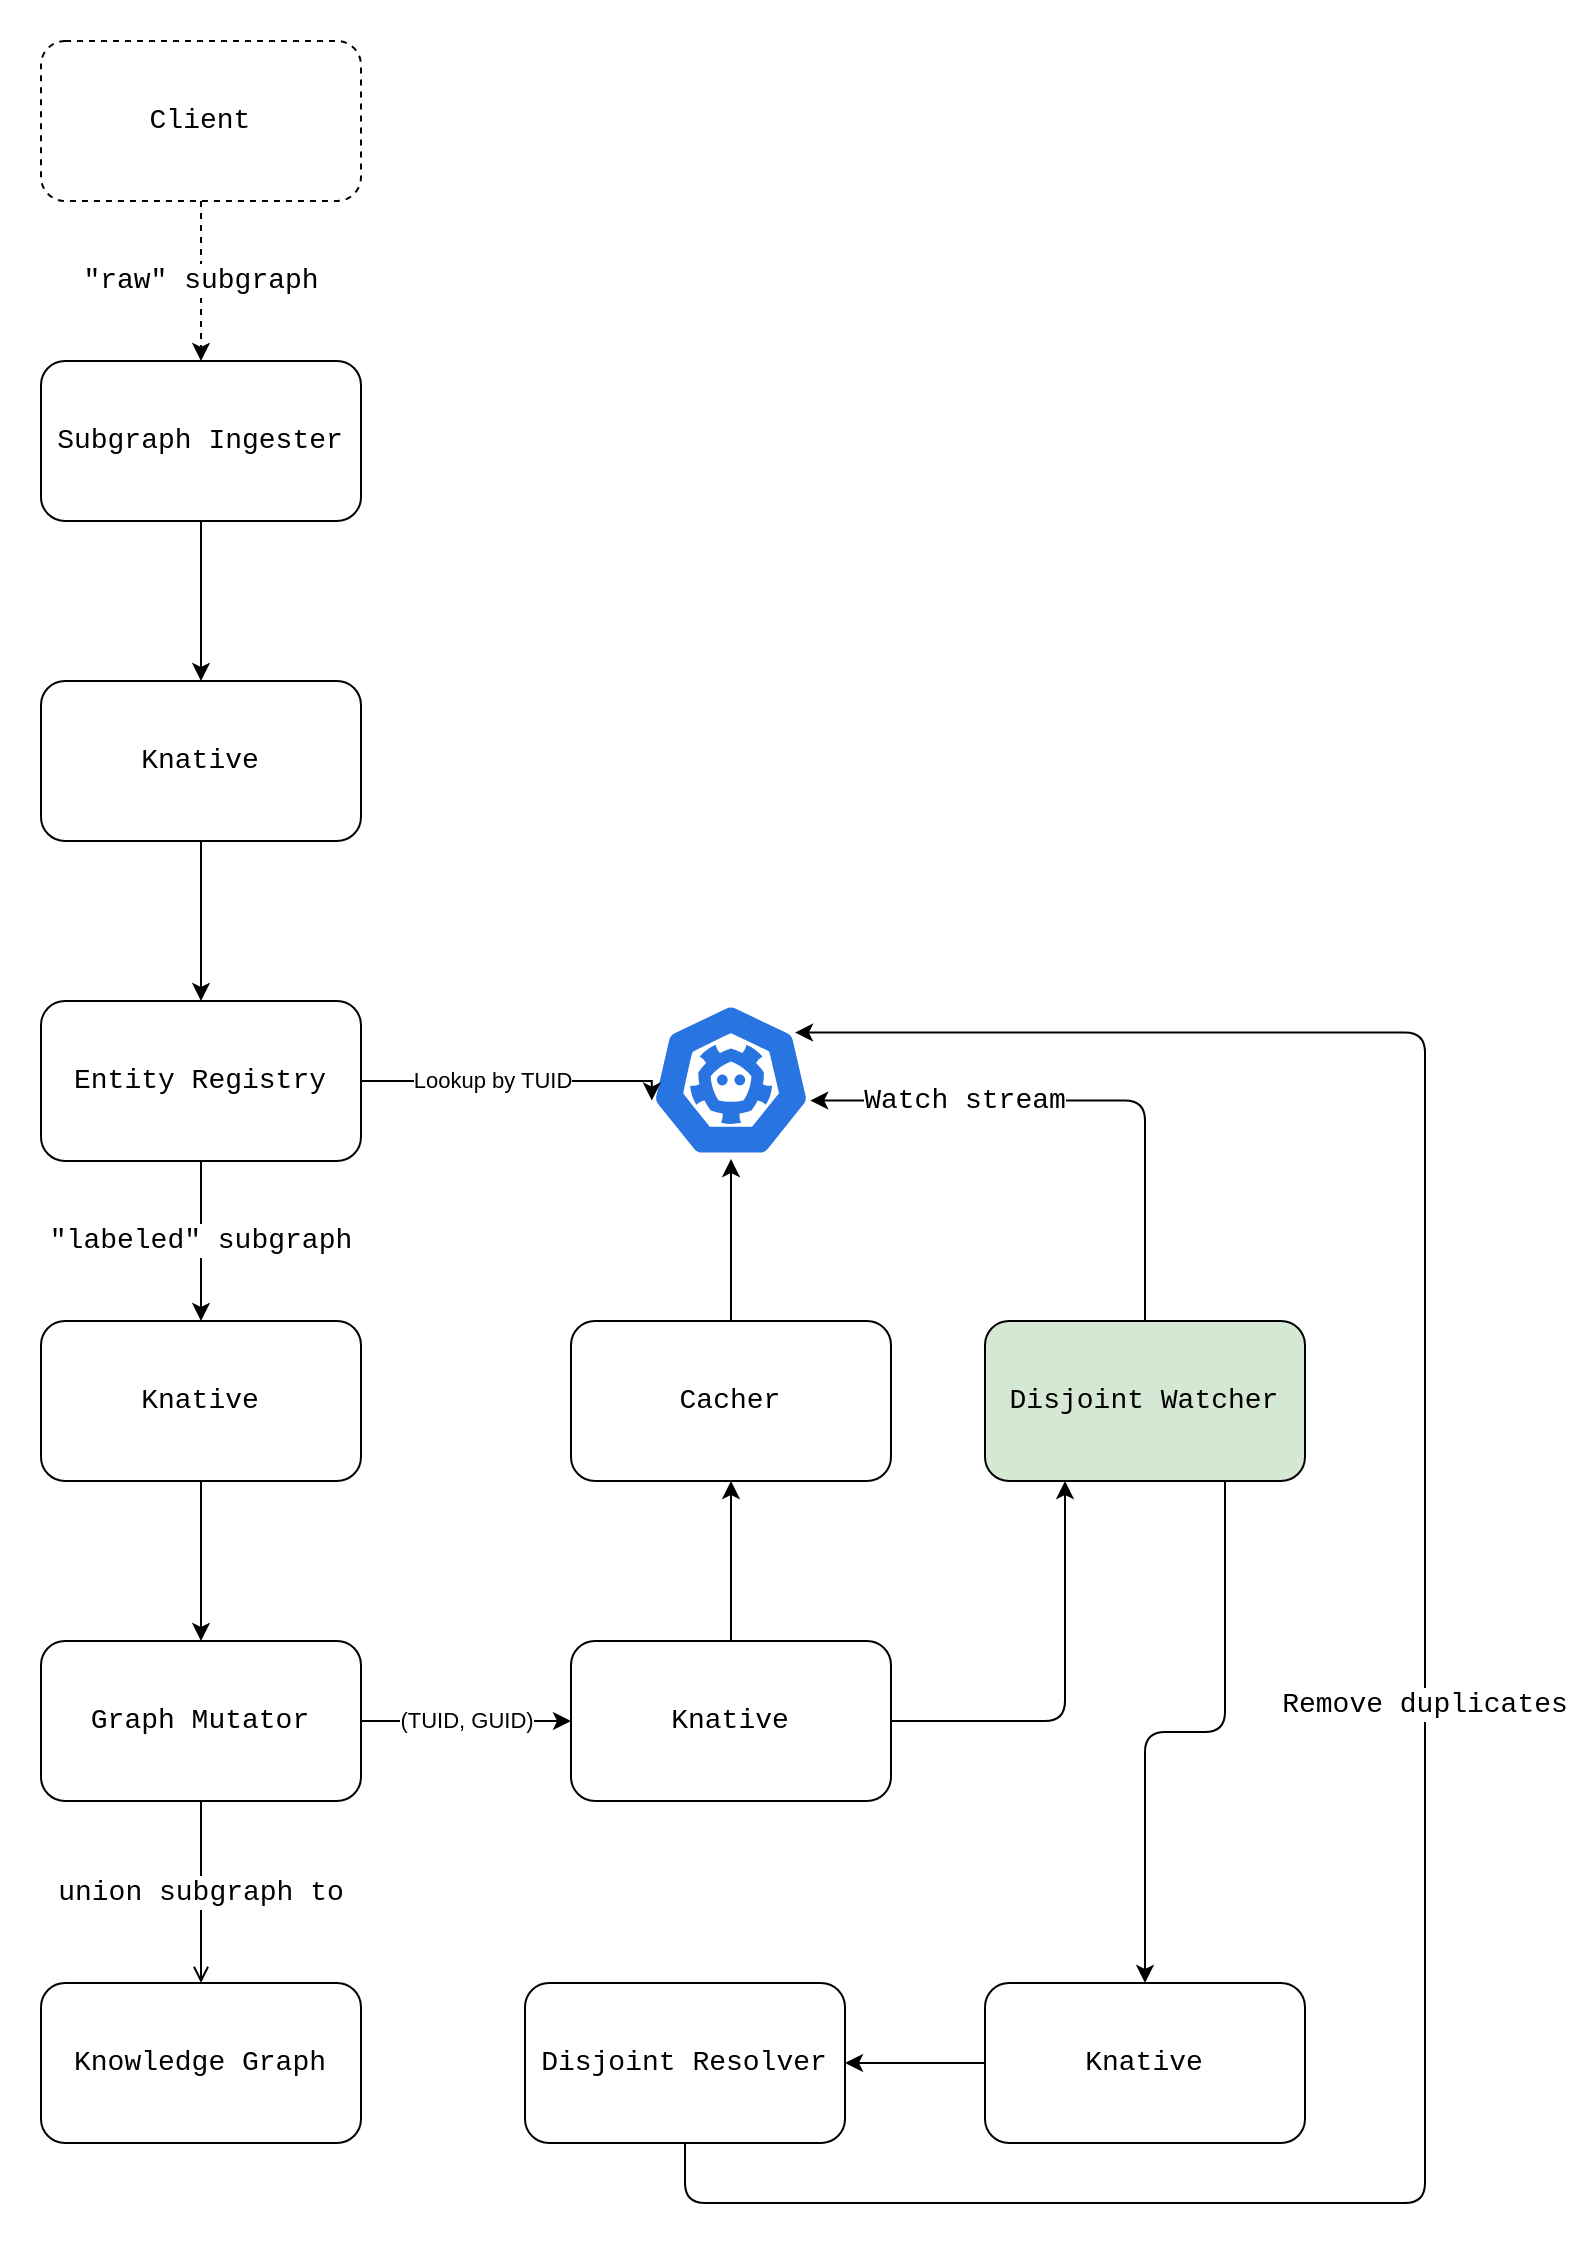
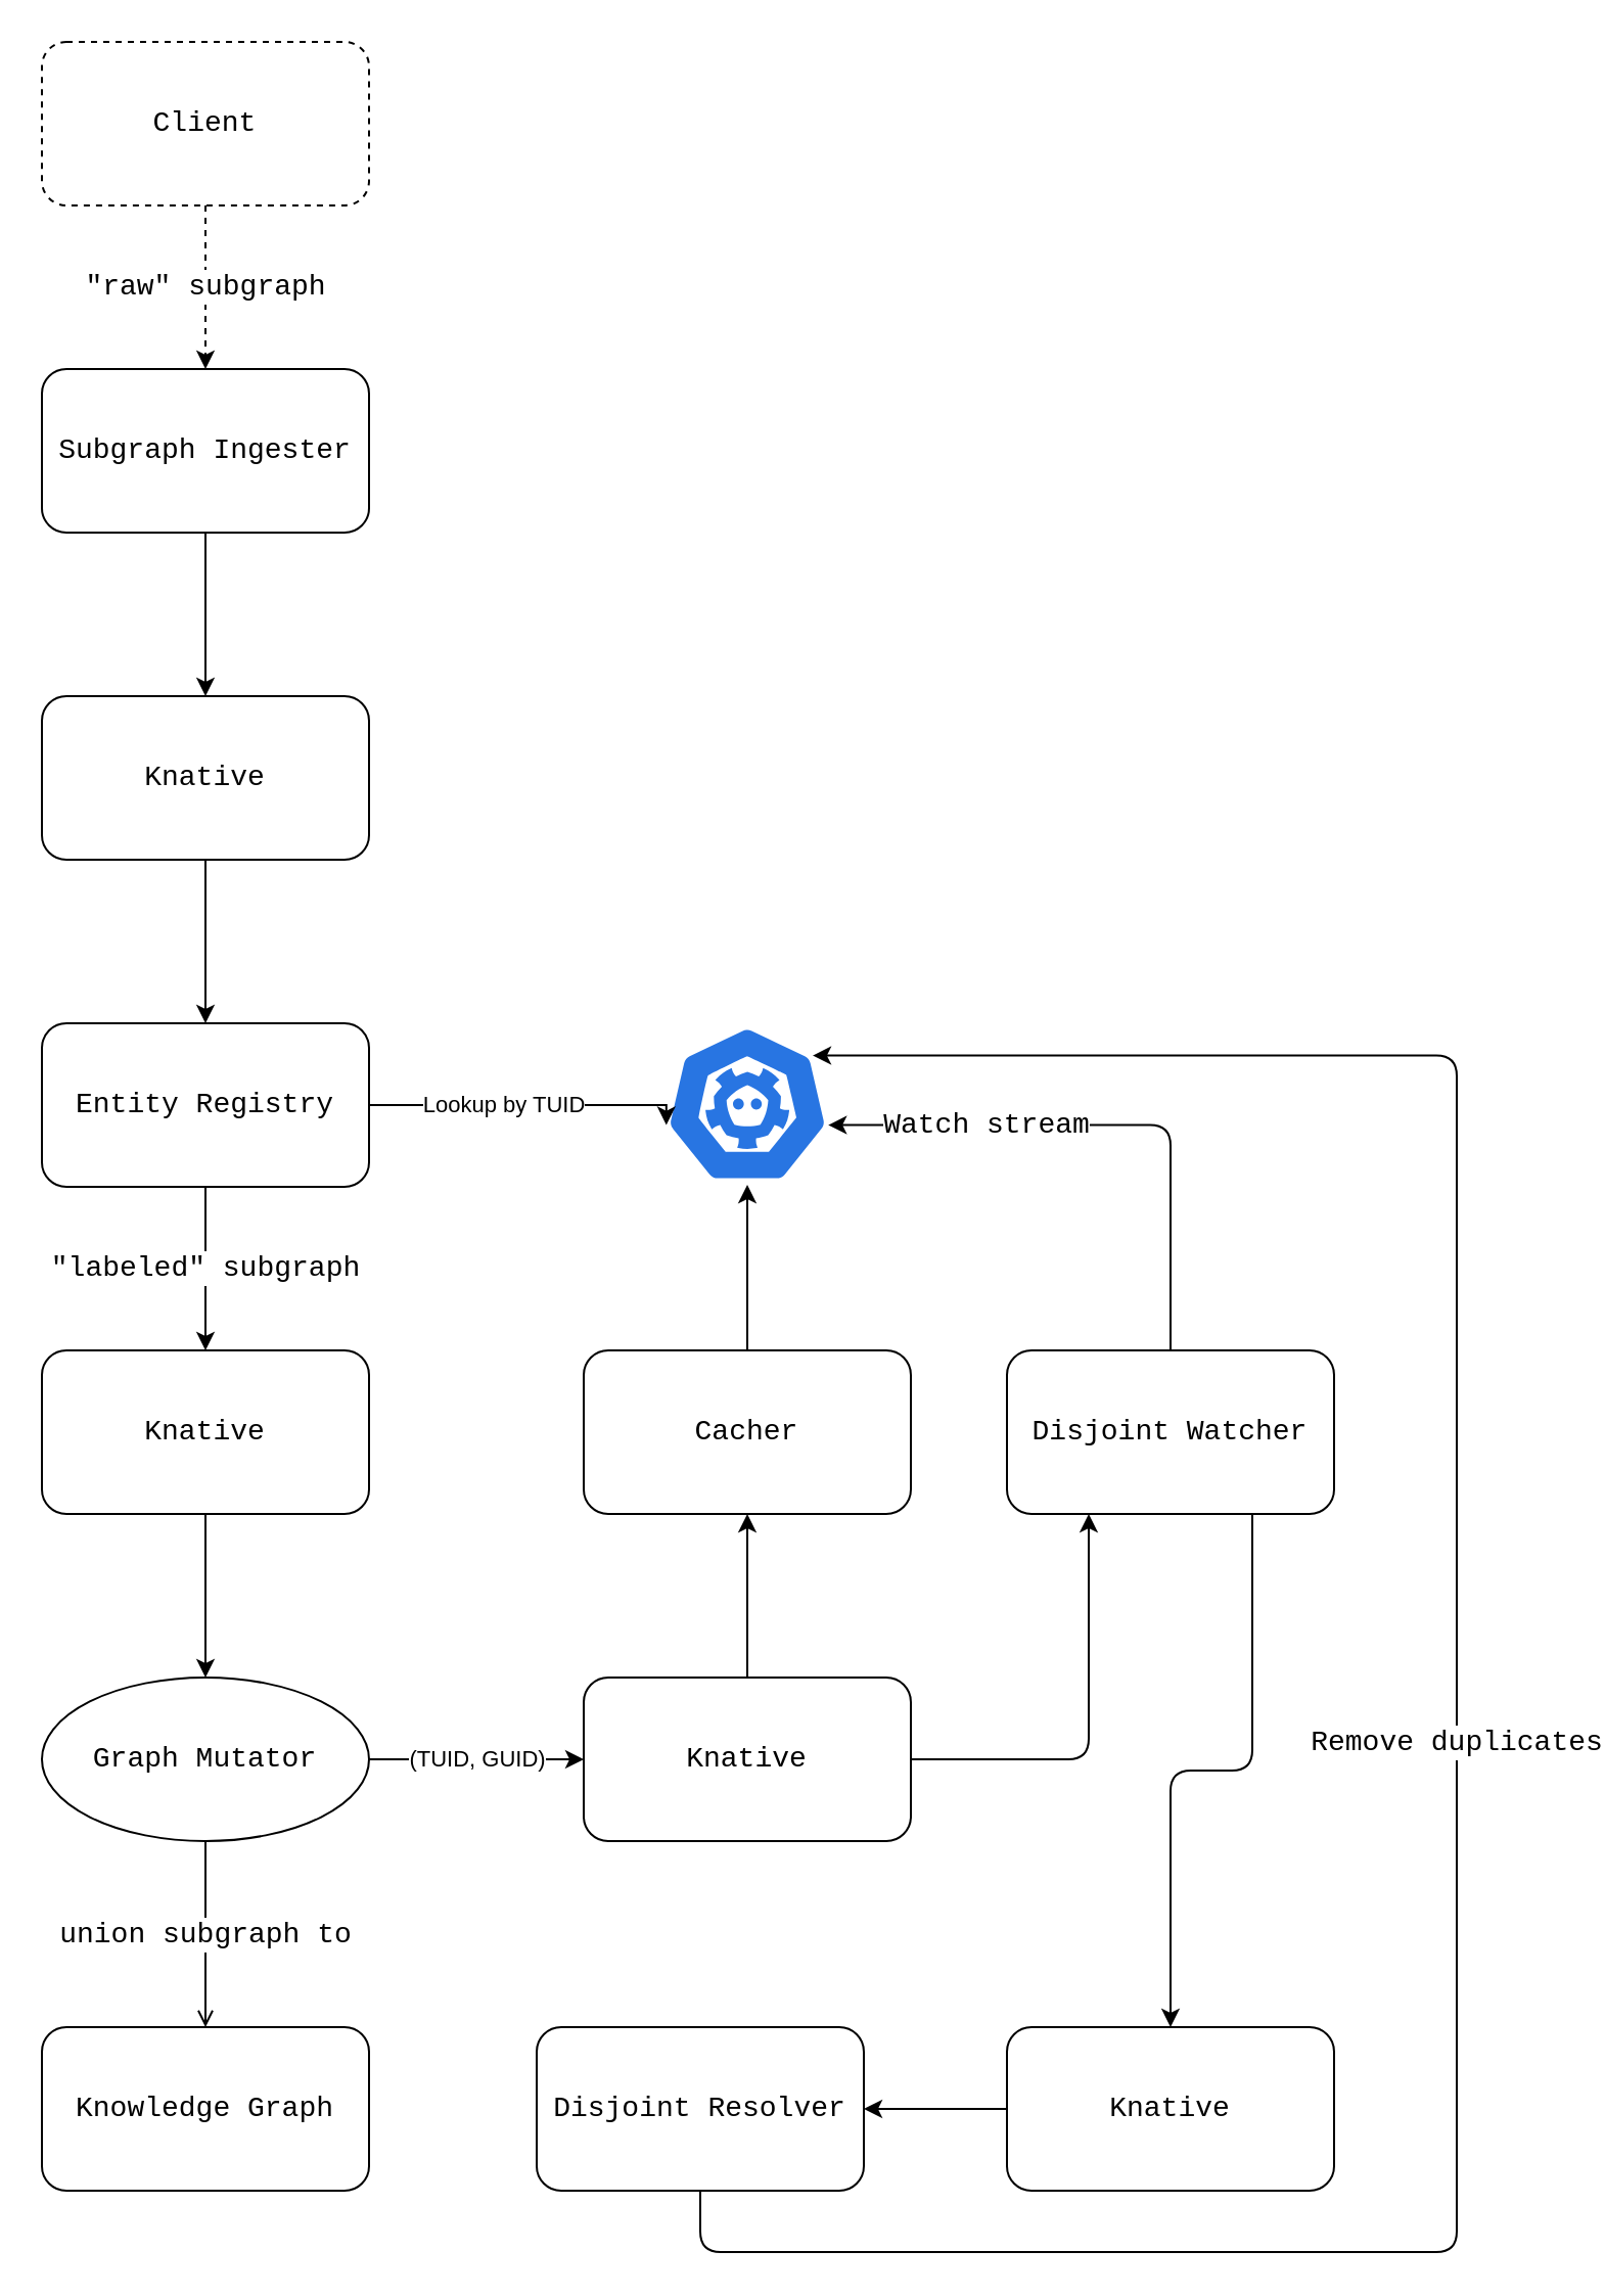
- <mxCell id="24" value="&lt;font face=&quot;Courier New&quot;&gt;&lt;span style=&quot;font-size: 14px&quot;&gt;Disjoint Watcher&lt;/span&gt;&lt;/font&gt;" style="rounded=1;whiteSpace=wrap;html=1;fillColor=#d5e8d4;" parent="2" vertex="1"><mxGeometry x="472" y="640" width="160" height="80" as="geometry" /></mxCell>
+ <mxCell id="24" value="&lt;font face=&quot;Courier New&quot;&gt;&lt;span style=&quot;font-size: 14px&quot;&gt;Disjoint Watcher&lt;/span&gt;&lt;/font&gt;" style="rounded=1;whiteSpace=wrap;html=1;" parent="2" vertex="1"><mxGeometry x="472" y="640" width="160" height="80" as="geometry" /></mxCell>
- <mxCell id="3" value="&lt;font face=&quot;Courier New&quot;&gt;&lt;span style=&quot;font-size: 14px&quot;&gt;Graph Mutator&lt;/span&gt;&lt;/font&gt;" style="rounded=1;whiteSpace=wrap;html=1;" parent="2" vertex="1"><mxGeometry y="800" width="160" height="80" as="geometry" /></mxCell>
+ <mxCell id="3" value="&lt;font face=&quot;Courier New&quot;&gt;&lt;span style=&quot;font-size: 14px&quot;&gt;Graph Mutator&lt;/span&gt;&lt;/font&gt;" style="ellipse;whiteSpace=wrap;html=1;" parent="2" vertex="1"><mxGeometry y="800" width="160" height="80" as="geometry" /></mxCell>
